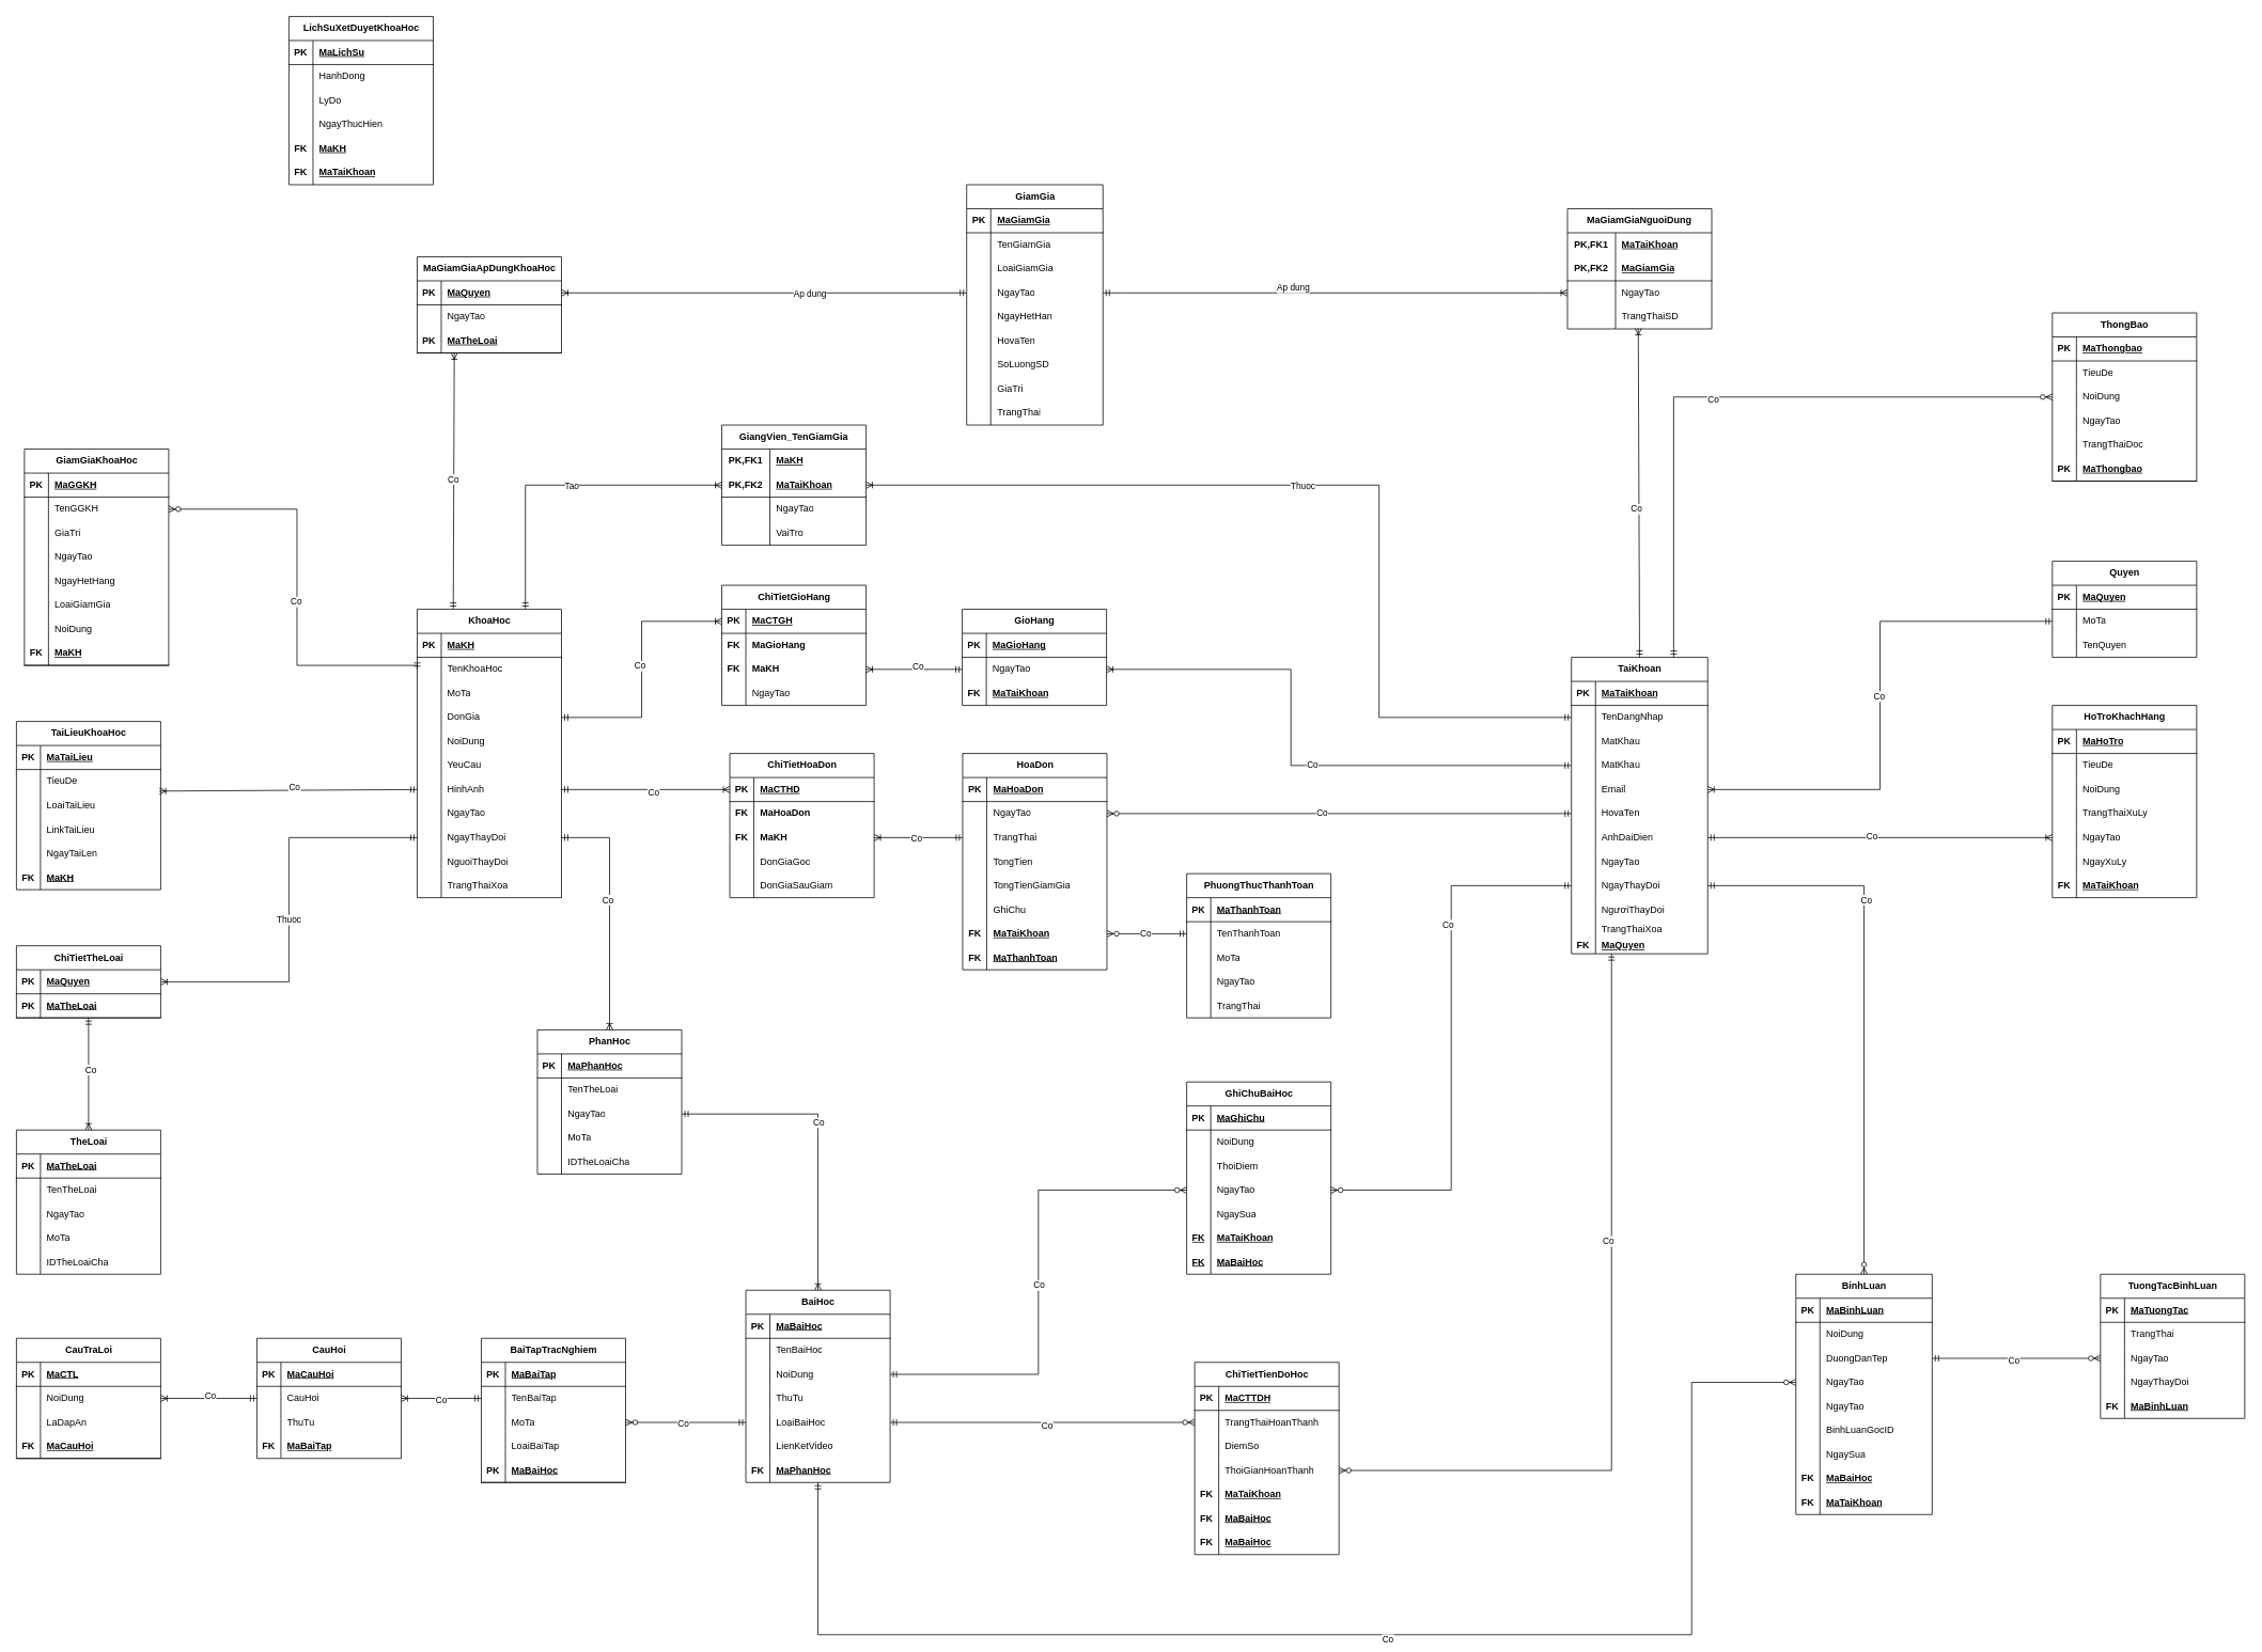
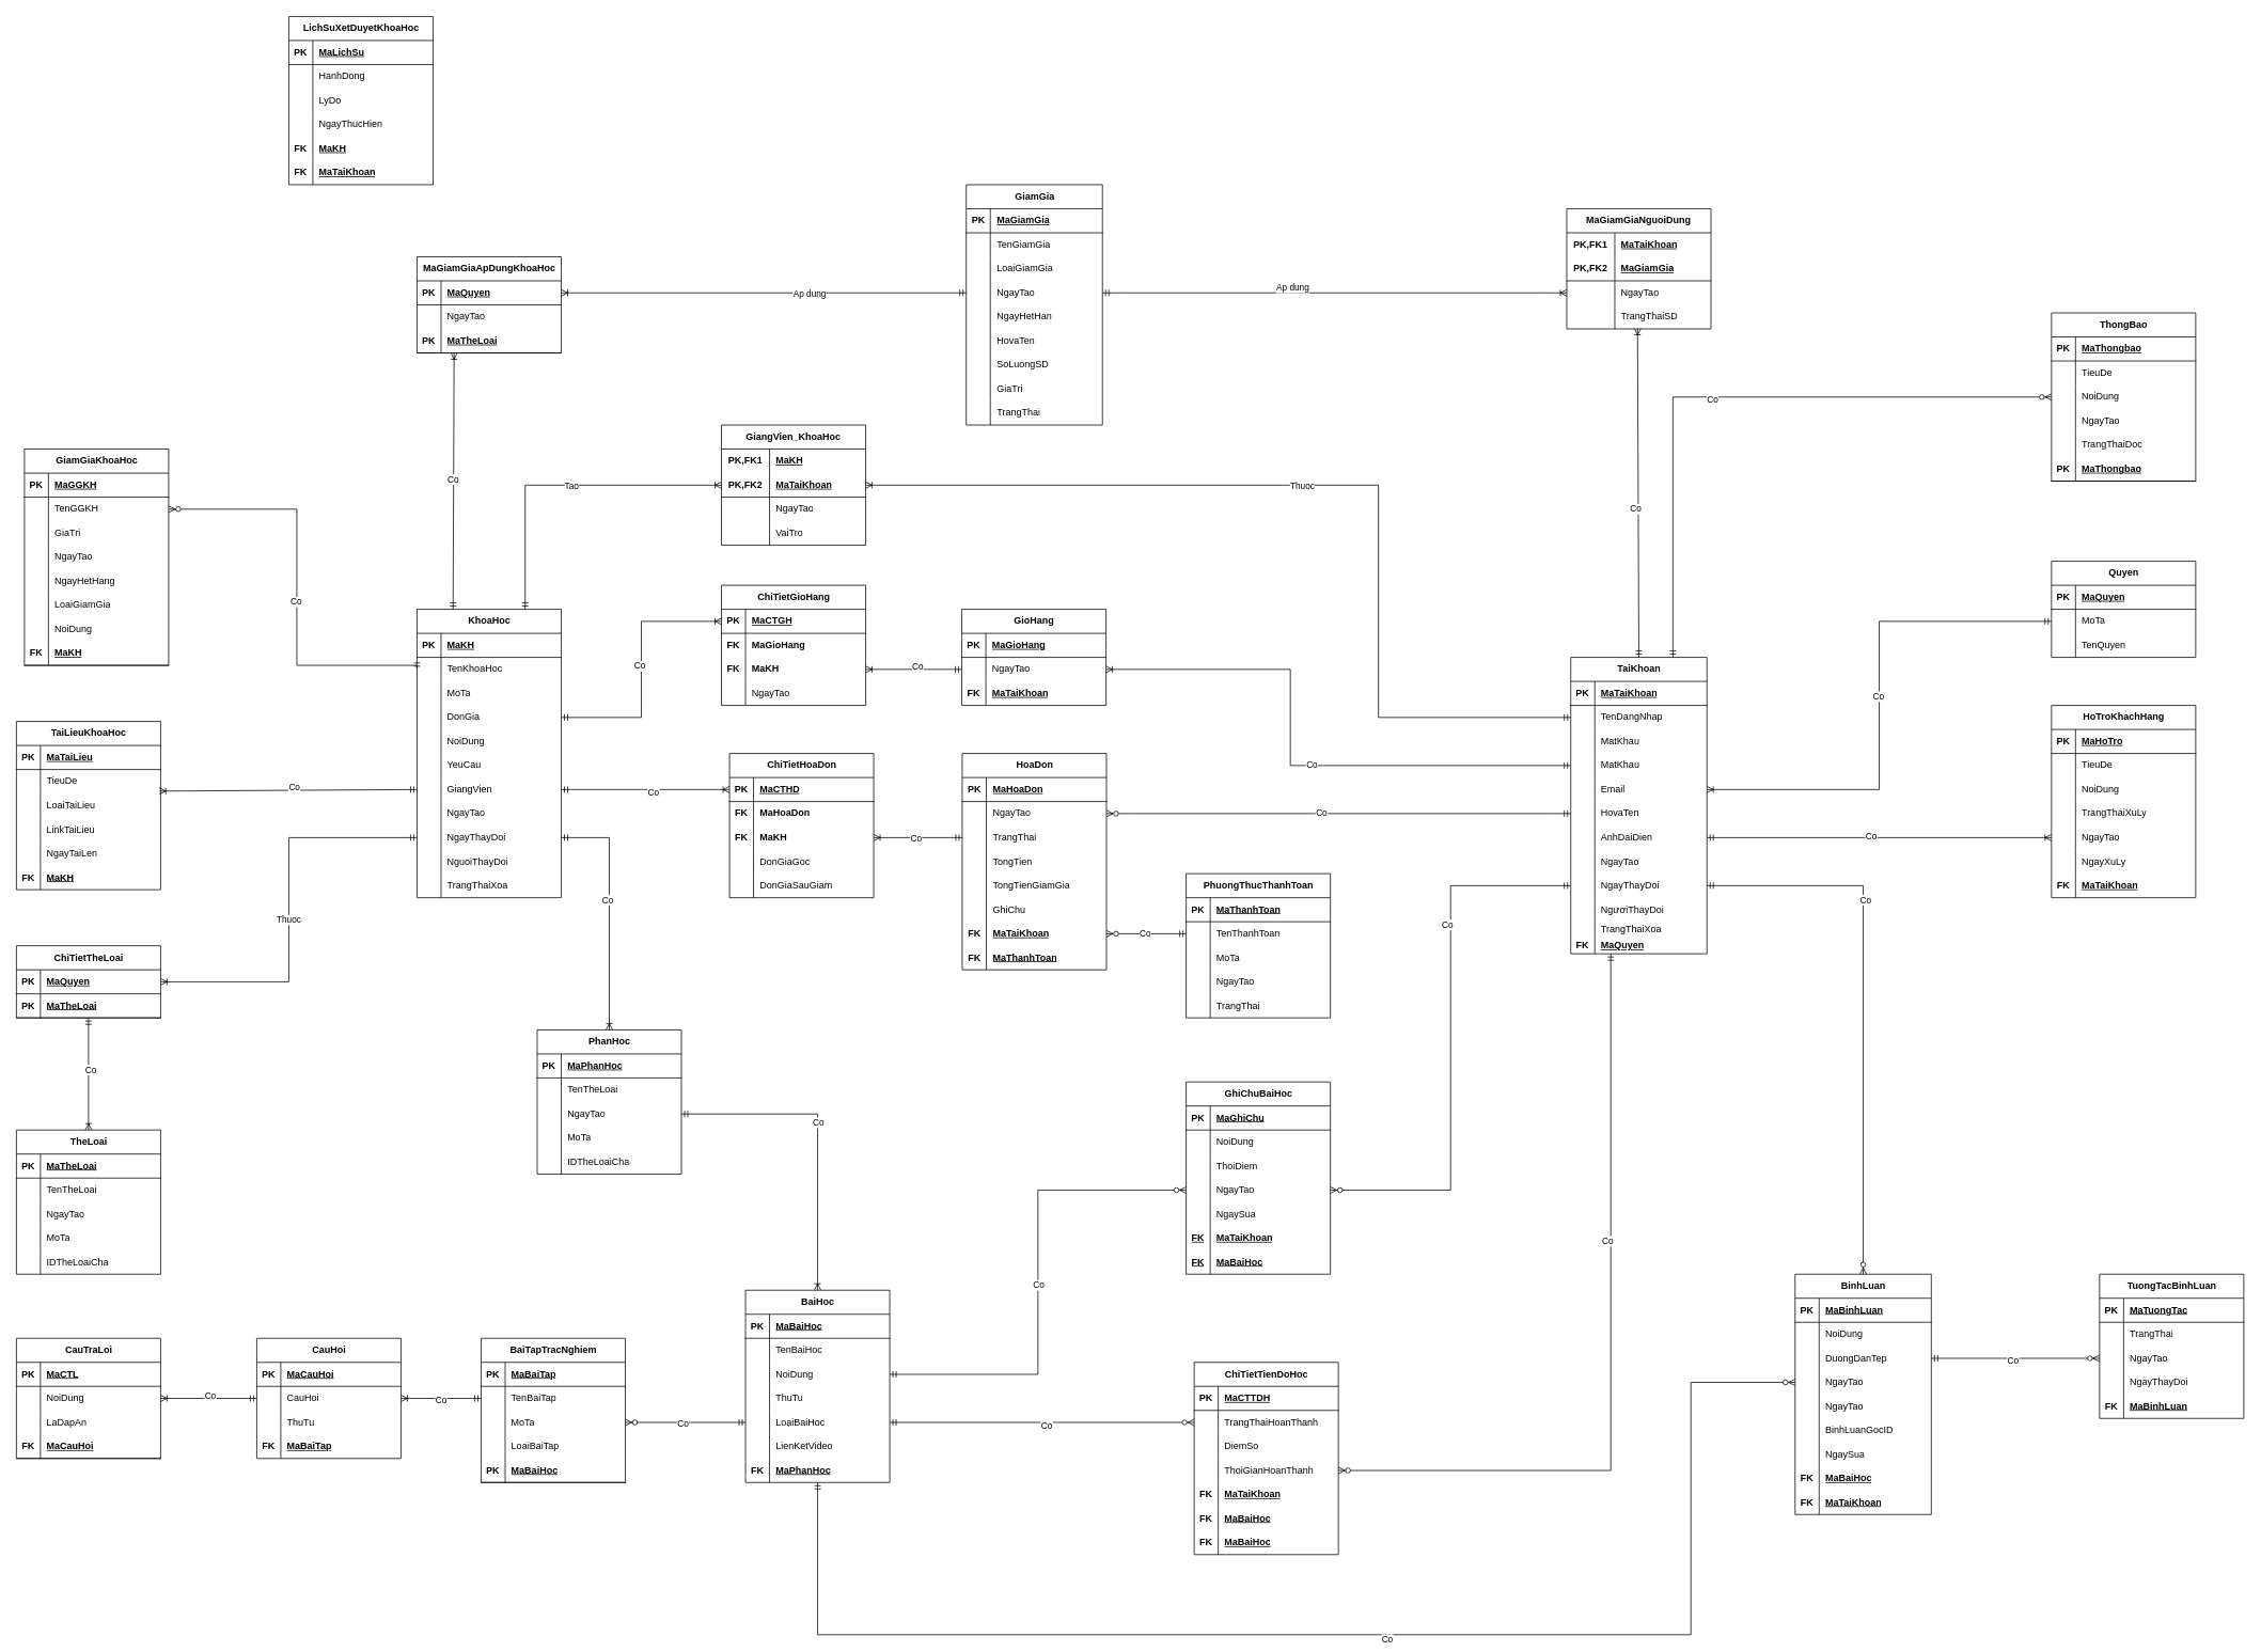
- <mxCell id="456" value="GiangVien_TenGiamGia" style="shape=table;startSize=30;container=1;collapsible=1;childLayout=tableLayout;fixedRows=1;rowLines=0;fontStyle=1;align=center;resizeLast=1;html=1;whiteSpace=wrap;" parent="1" vertex="1"><mxGeometry x="900" y="530" width="180" height="150" as="geometry" /></mxCell>
+ <mxCell id="456" value="GiangVien_KhoaHoc" style="shape=table;startSize=30;container=1;collapsible=1;childLayout=tableLayout;fixedRows=1;rowLines=0;fontStyle=1;align=center;resizeLast=1;html=1;whiteSpace=wrap;" parent="1" vertex="1"><mxGeometry x="900" y="530" width="180" height="150" as="geometry" /></mxCell>
- <mxCell id="94" value="HinhAnh" style="shape=partialRectangle;connectable=0;fillColor=none;top=0;left=0;bottom=0;right=0;align=left;spacingLeft=6;overflow=hidden;whiteSpace=wrap;html=1;" parent="92" vertex="1"><mxGeometry x="30" width="150" height="30" as="geometry"><mxRectangle width="150" height="30" as="alternateBounds" /></mxGeometry></mxCell>
+ <mxCell id="94" value="GiangVien" style="shape=partialRectangle;connectable=0;fillColor=none;top=0;left=0;bottom=0;right=0;align=left;spacingLeft=6;overflow=hidden;whiteSpace=wrap;html=1;" parent="92" vertex="1"><mxGeometry x="30" width="150" height="30" as="geometry"><mxRectangle width="150" height="30" as="alternateBounds" /></mxGeometry></mxCell>
